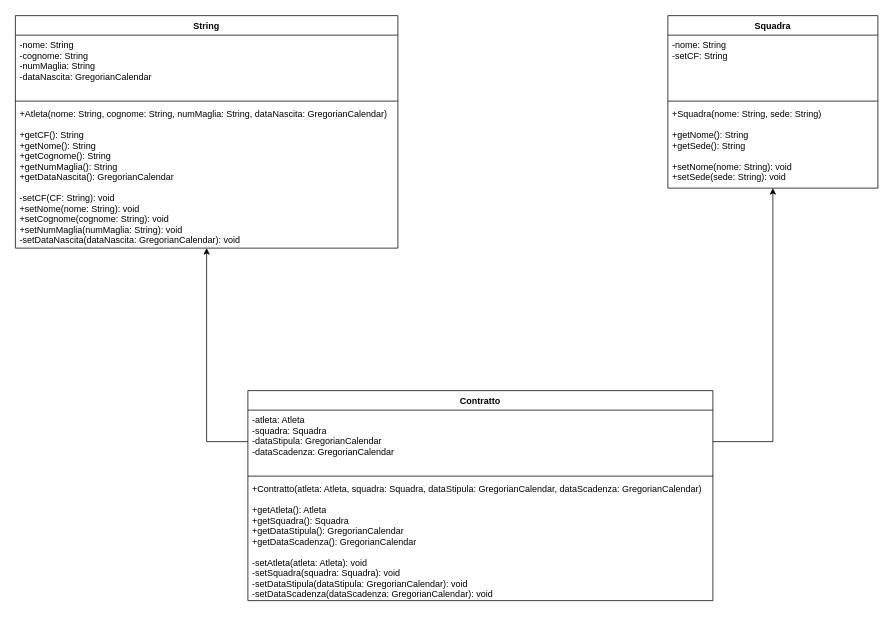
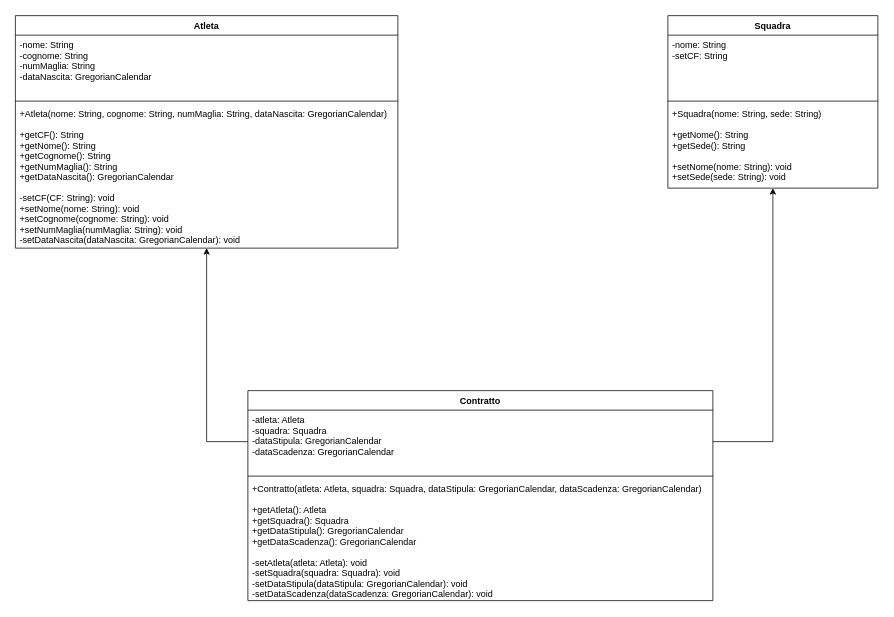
- <mxCell id="2" value="String" style="swimlane;fontStyle=1;align=center;verticalAlign=top;childLayout=stackLayout;horizontal=1;startSize=26;horizontalStack=0;resizeParent=1;resizeParentMax=0;resizeLast=0;collapsible=1;marginBottom=0;" parent="1" vertex="1"><mxGeometry x="20" y="20" width="510" height="310" as="geometry" /></mxCell>
+ <mxCell id="2" value="Atleta" style="swimlane;fontStyle=1;align=center;verticalAlign=top;childLayout=stackLayout;horizontal=1;startSize=26;horizontalStack=0;resizeParent=1;resizeParentMax=0;resizeLast=0;collapsible=1;marginBottom=0;" parent="1" vertex="1"><mxGeometry x="20" y="20" width="510" height="310" as="geometry" /></mxCell>
